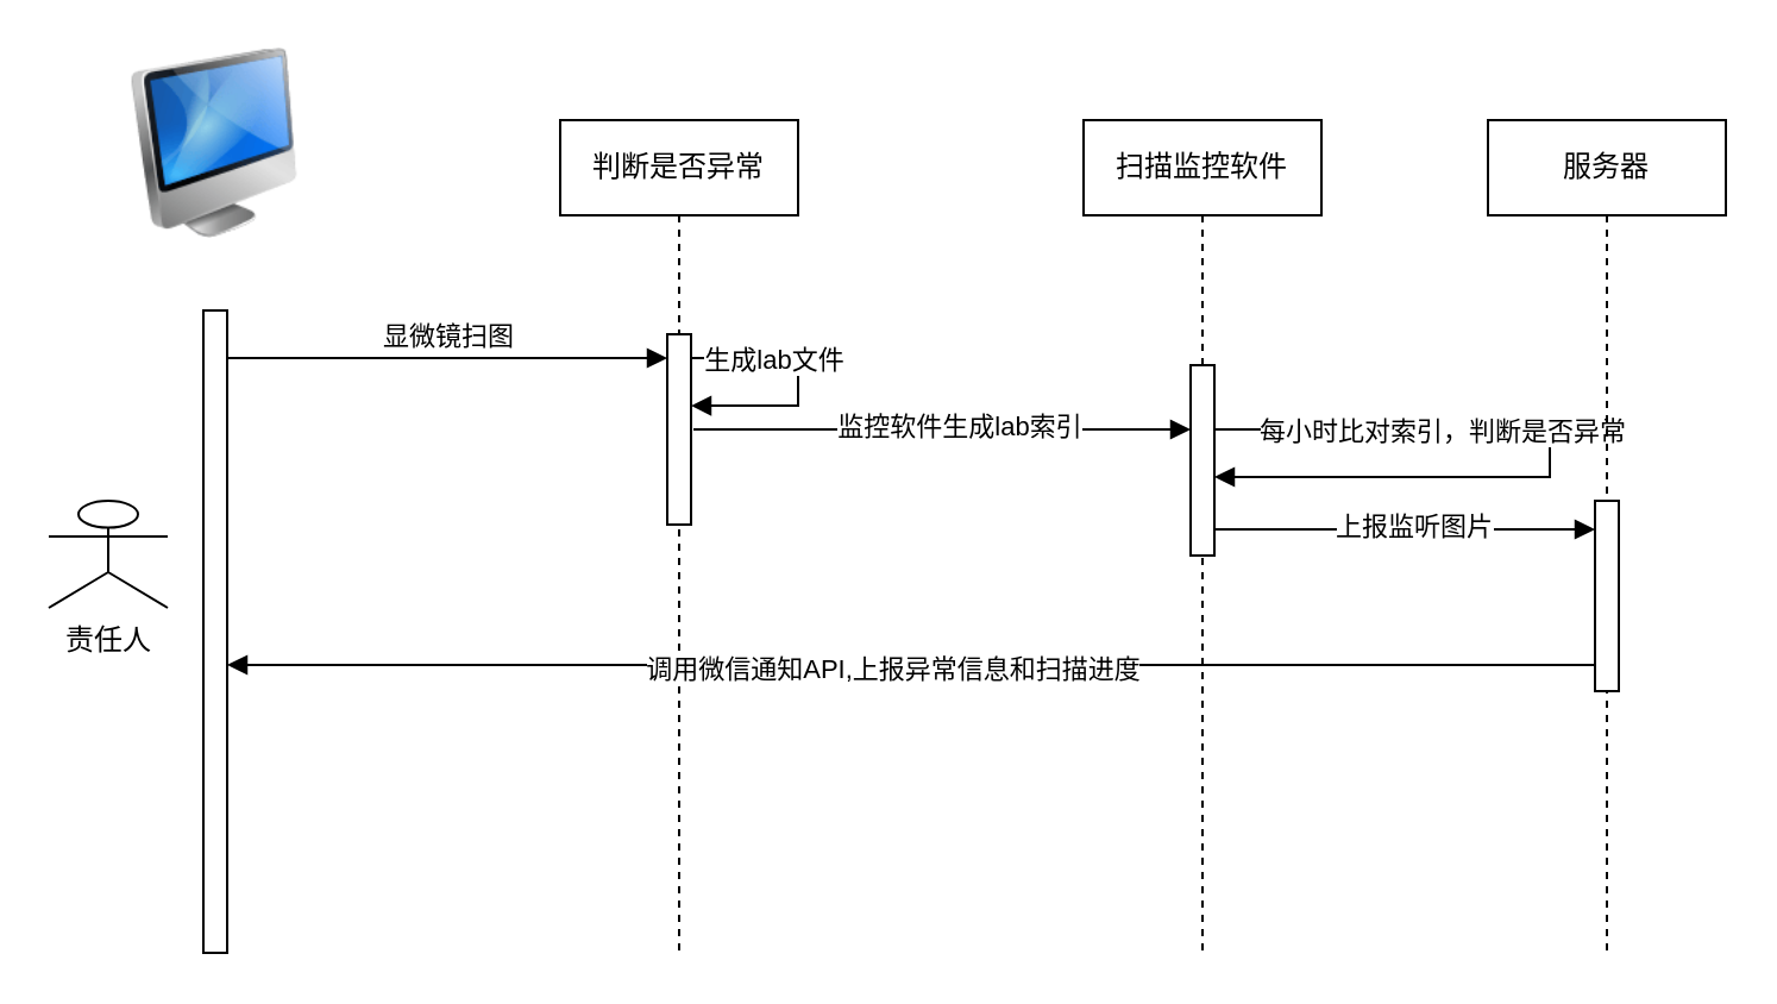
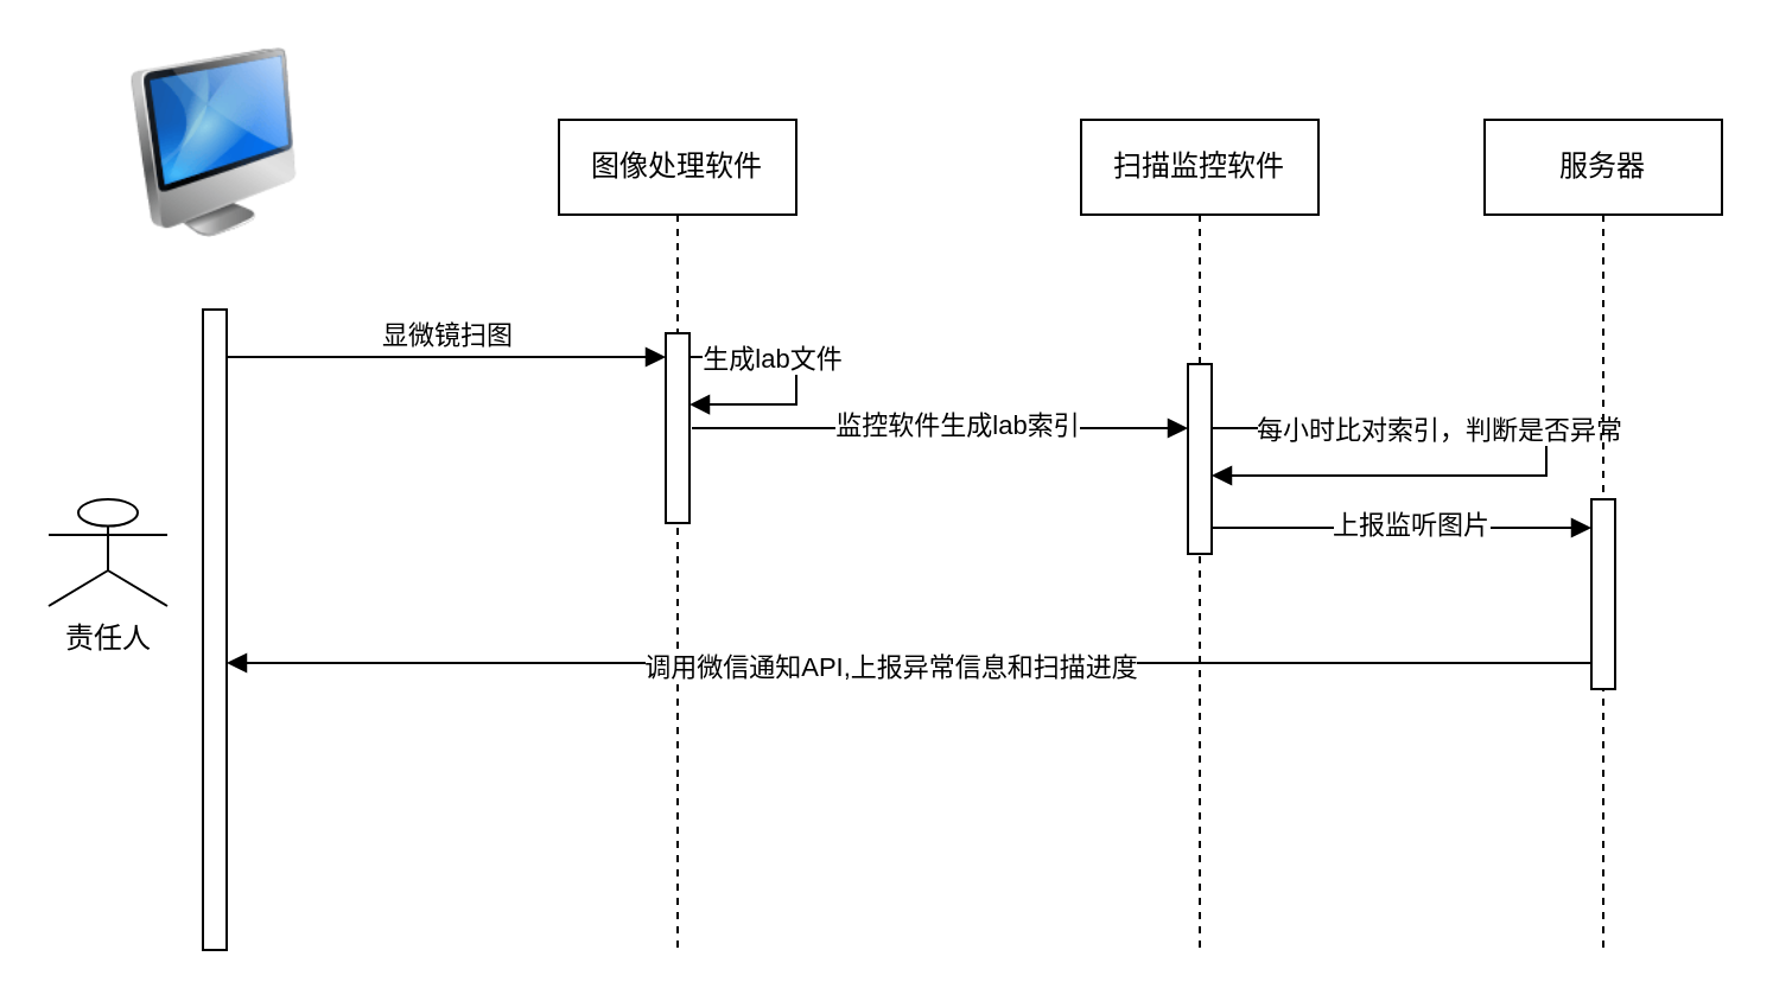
- <mxCell id="4" value="判断是否异常" style="shape=umlLifeline;perimeter=lifelinePerimeter;whiteSpace=wrap;html=1;container=1;dropTarget=0;collapsible=0;recursiveResize=0;outlineConnect=0;portConstraint=eastwest;newEdgeStyle={&quot;curved&quot;:0,&quot;rounded&quot;:0};" vertex="1" parent="1"><mxGeometry x="235" y="50" width="100" height="350" as="geometry" /></mxCell>
+ <mxCell id="4" value="图像处理软件" style="shape=umlLifeline;perimeter=lifelinePerimeter;whiteSpace=wrap;html=1;container=1;dropTarget=0;collapsible=0;recursiveResize=0;outlineConnect=0;portConstraint=eastwest;newEdgeStyle={&quot;curved&quot;:0,&quot;rounded&quot;:0};" vertex="1" parent="1"><mxGeometry x="235" y="50" width="100" height="350" as="geometry" /></mxCell>
